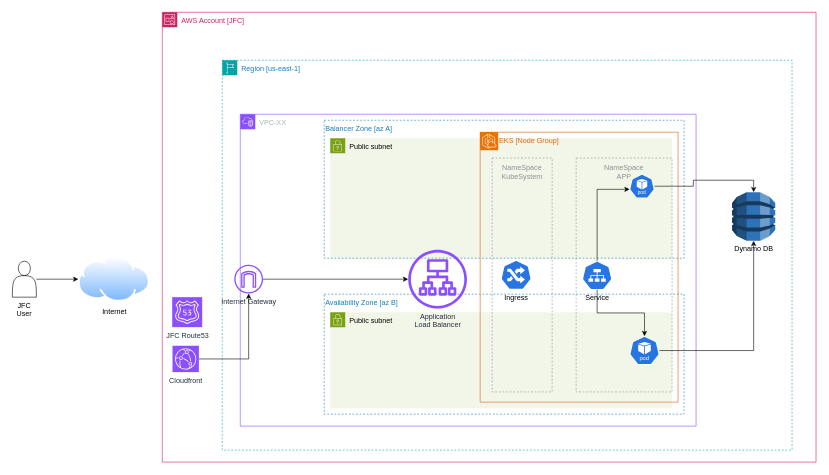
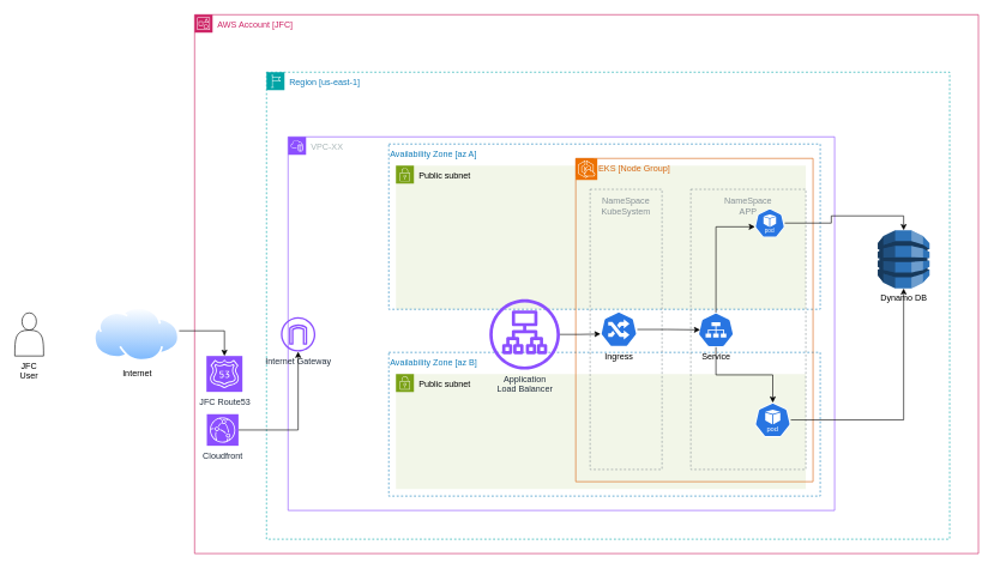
- <mxCell id="10" value="Balancer Zone [az A]" style="fillColor=none;strokeColor=#147EBA;dashed=1;verticalAlign=top;fontStyle=0;fontColor=#147EBA;whiteSpace=wrap;html=1;align=left;container=0;" parent="1" vertex="1"><mxGeometry x="540" y="200" width="600" height="230" as="geometry" /></mxCell>
+ <mxCell id="10" value="Availability Zone [az A]" style="fillColor=none;strokeColor=#147EBA;dashed=1;verticalAlign=top;fontStyle=0;fontColor=#147EBA;whiteSpace=wrap;html=1;align=left;container=0;" parent="1" vertex="1"><mxGeometry x="540" y="200" width="600" height="230" as="geometry" /></mxCell>
+ <mxCell id="22" style="edgeStyle=orthogonalEdgeStyle;rounded=0;orthogonalLoop=1;jettySize=auto;html=1;entryX=0.06;entryY=0.5;entryDx=0;entryDy=0;entryPerimeter=0;" parent="1" source="19" target="14" edge="1"><mxGeometry relative="1" as="geometry" /></mxCell>
- <mxCell id="29" style="edgeStyle=orthogonalEdgeStyle;rounded=0;orthogonalLoop=1;jettySize=auto;html=1;" parent="1" source="30" target="32" edge="1"><mxGeometry relative="1" as="geometry" /></mxCell>
- <mxCell id="31" style="edgeStyle=orthogonalEdgeStyle;rounded=0;orthogonalLoop=1;jettySize=auto;html=1;" parent="1" source="34" target="27" edge="1"><mxGeometry relative="1" as="geometry" /></mxCell>
+ <mxCell id="28" style="edgeStyle=orthogonalEdgeStyle;rounded=0;orthogonalLoop=1;jettySize=auto;html=1;entryX=0.005;entryY=0.63;entryDx=0;entryDy=0;entryPerimeter=0;" parent="1" source="27" target="19" edge="1"><mxGeometry relative="1" as="geometry" /></mxCell>
+ <mxCell id="33" value="" style="edgeStyle=orthogonalEdgeStyle;rounded=0;orthogonalLoop=1;jettySize=auto;html=1;entryX=0.5;entryY=0;entryDx=0;entryDy=0;entryPerimeter=0;" parent="1" source="32" target="5" edge="1"><mxGeometry relative="1" as="geometry"><mxPoint x="309" y="465" as="sourcePoint" /><mxPoint x="680" y="465" as="targetPoint" /><Array as="points"><mxPoint x="311" y="460" /></Array></mxGeometry></mxCell>
